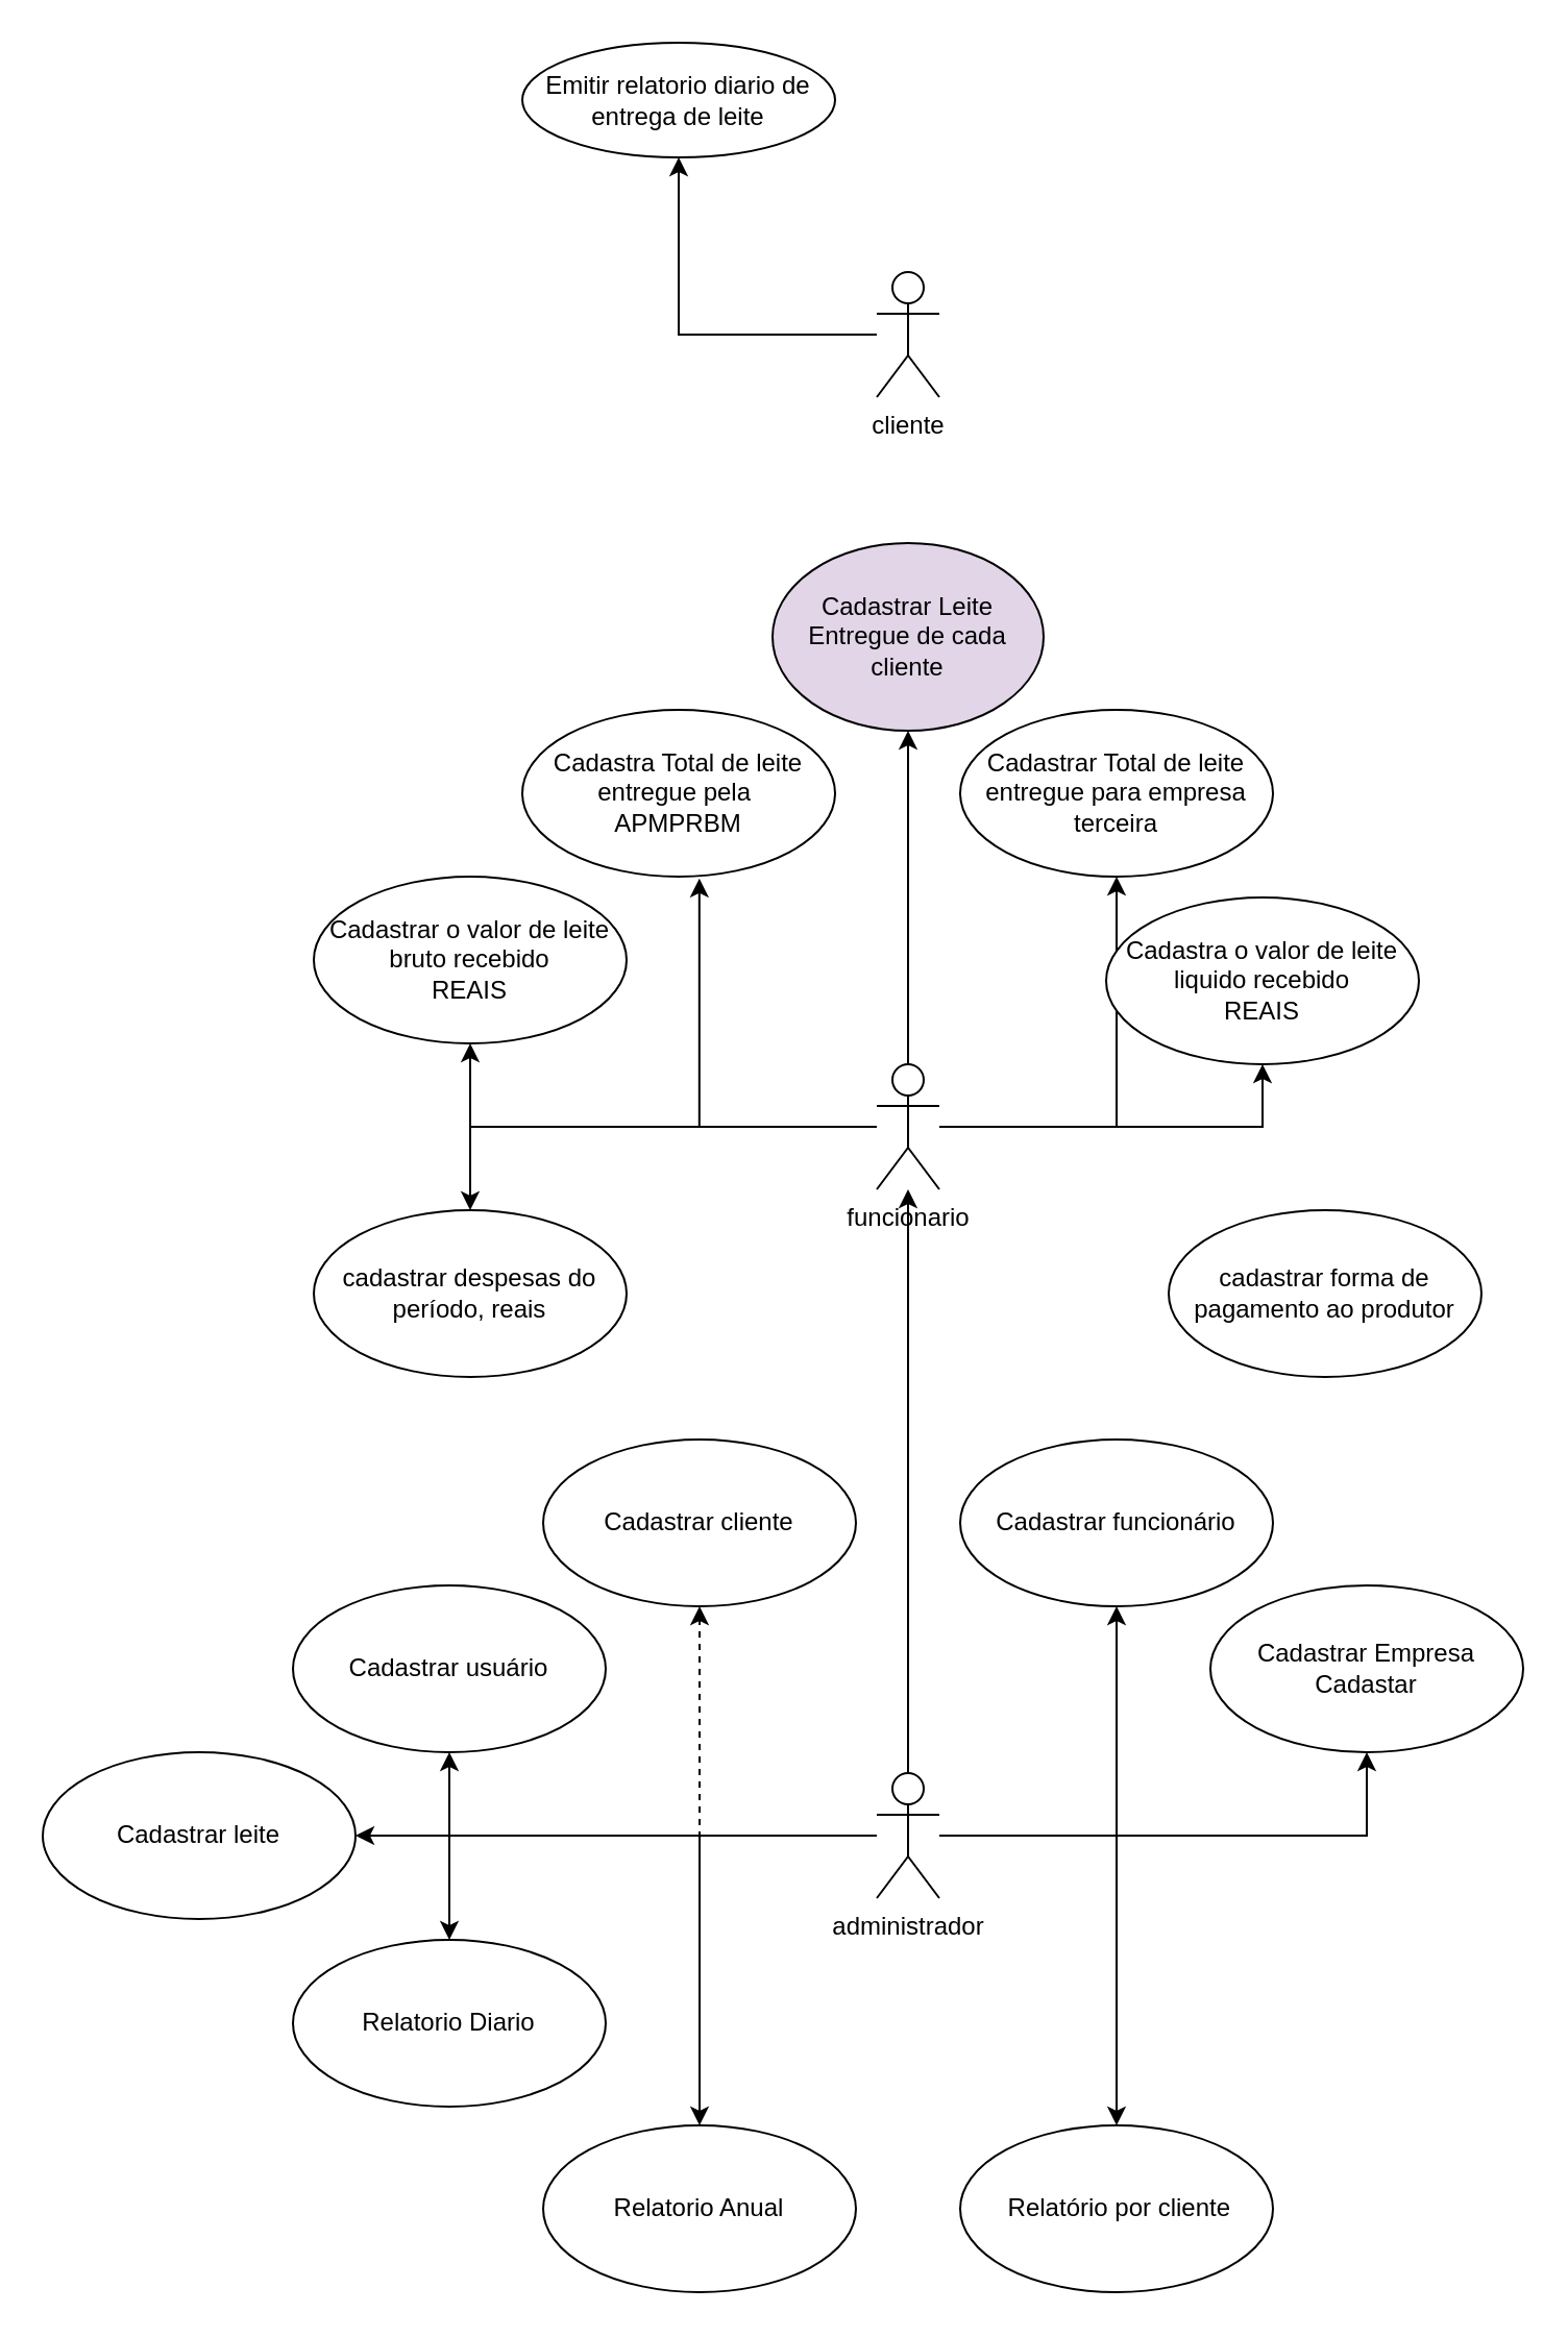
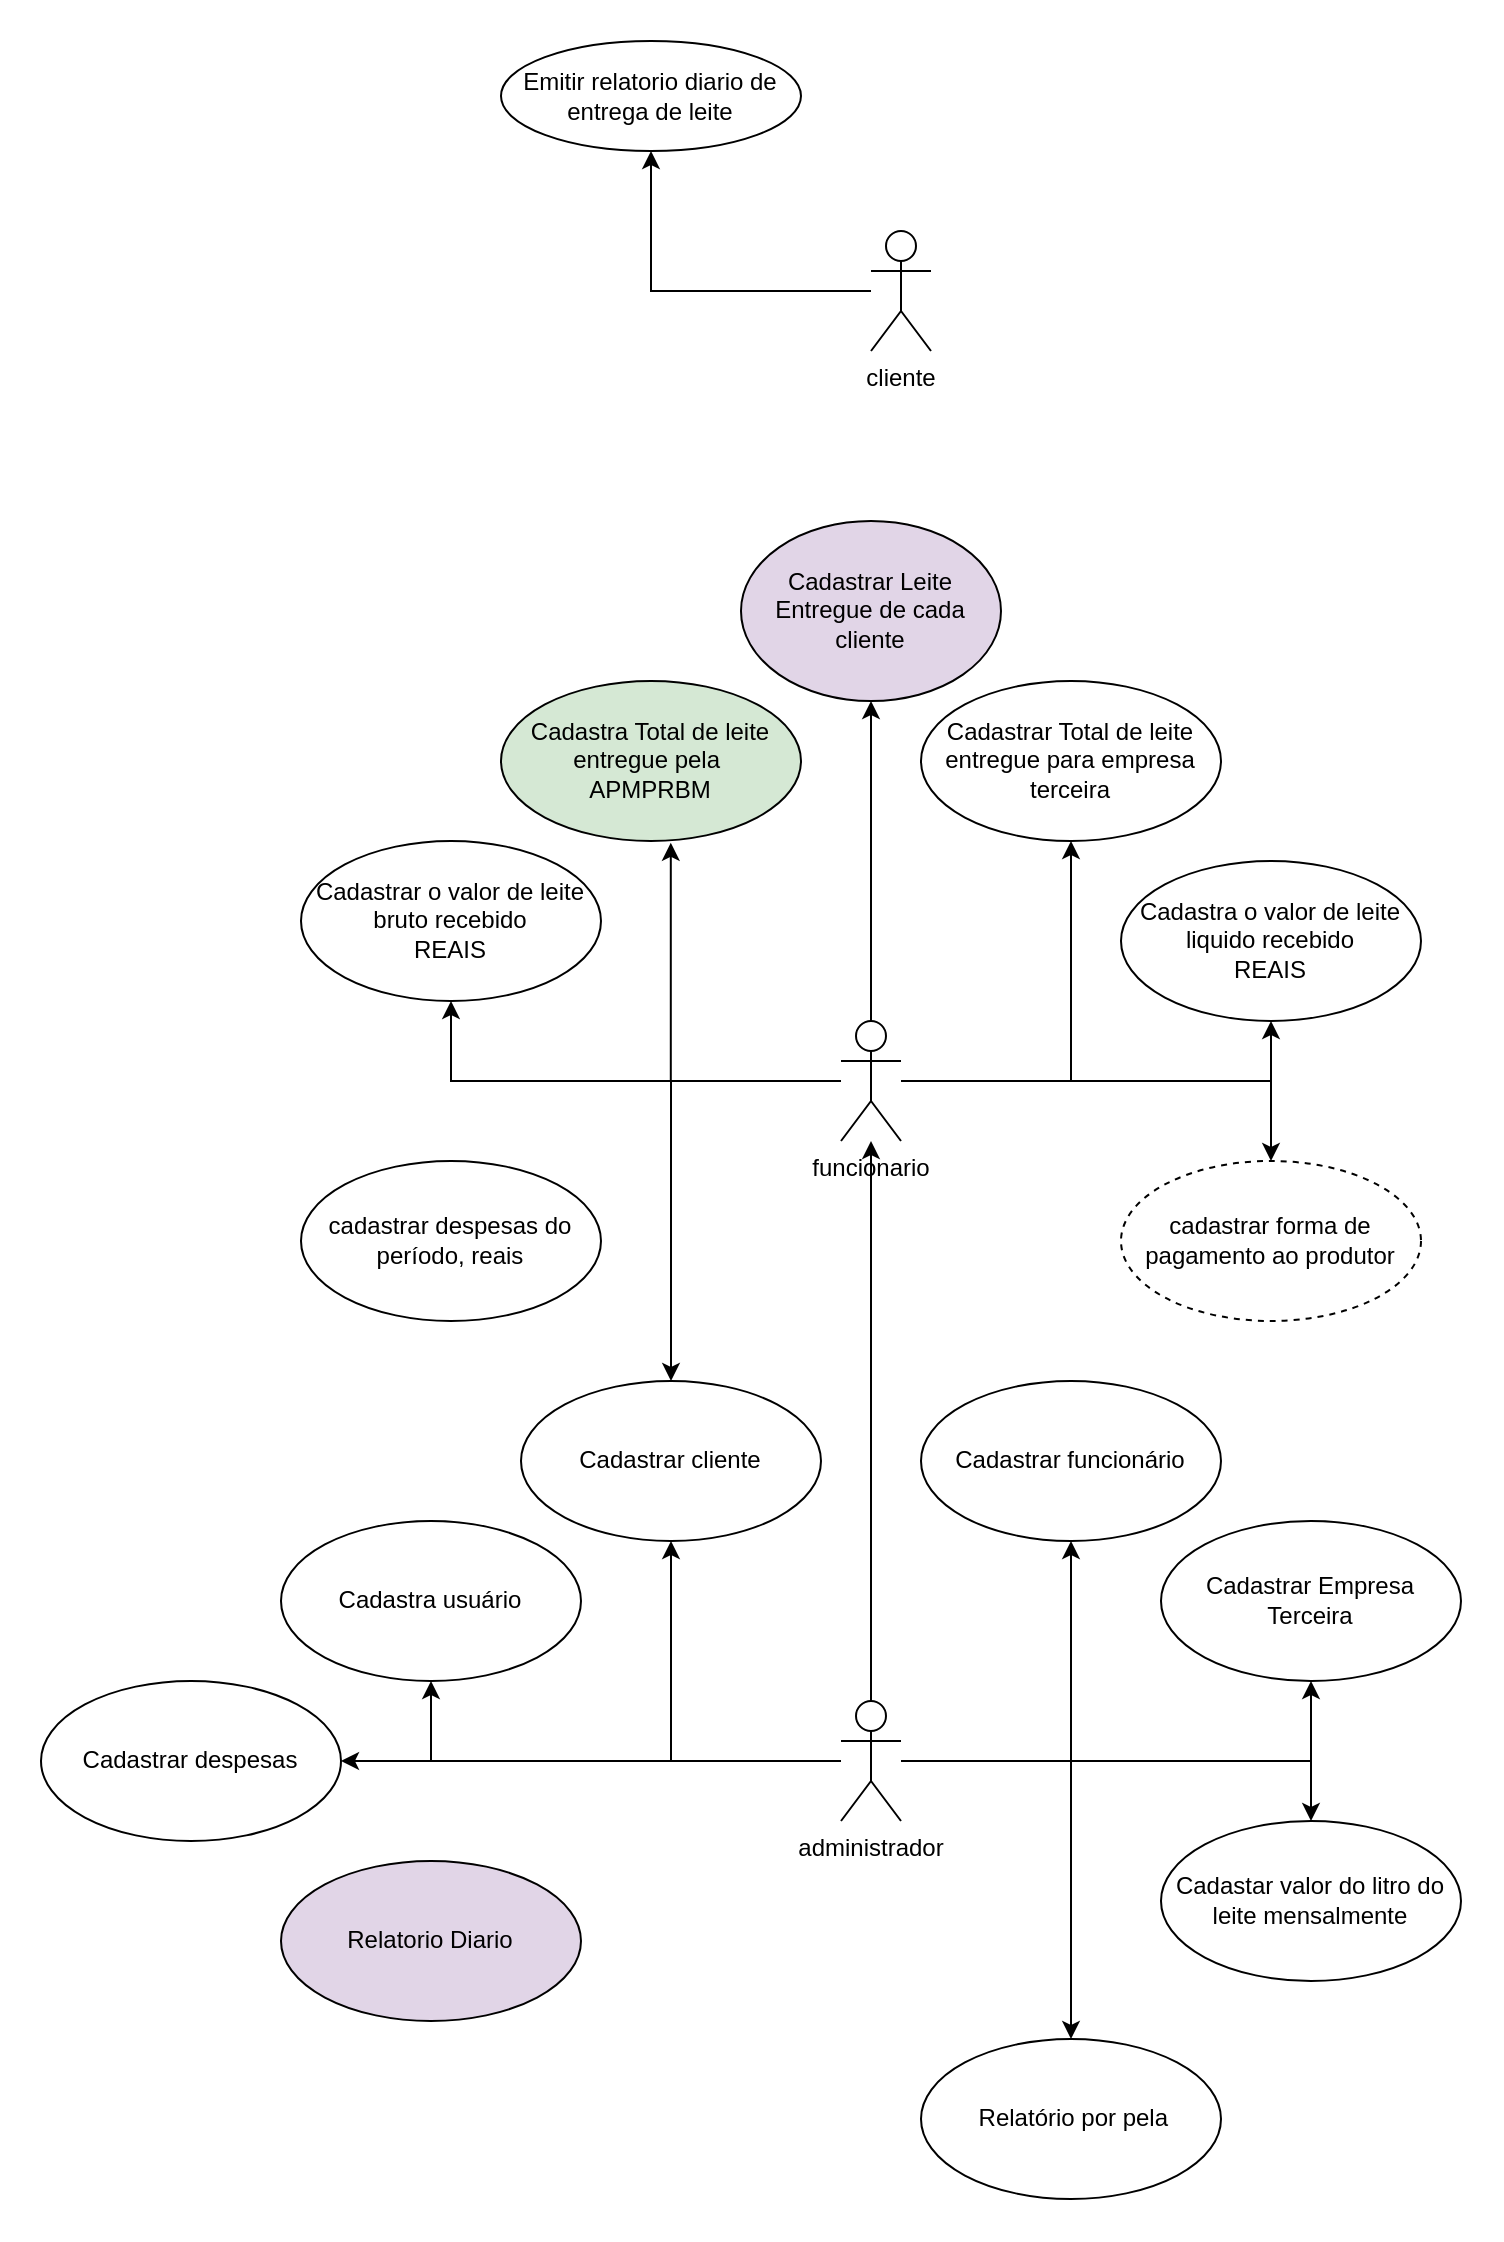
- <mxCell id="3" value="cliente" style="shape=umlActor;verticalLabelPosition=bottom;verticalAlign=top;html=1;outlineConnect=0;" vertex="1" parent="1"><mxGeometry x="420" y="130" width="30" height="60" as="geometry" /></mxCell>
+ <mxCell id="3" value="cliente" style="shape=umlActor;verticalLabelPosition=bottom;verticalAlign=top;html=1;outlineConnect=0;" vertex="1" parent="1"><mxGeometry x="435" y="115" width="30" height="60" as="geometry" /></mxCell>
- <mxCell id="25" value="Cadastra Total de leite entregue pela&amp;nbsp;&lt;br&gt;APMPRBM" style="ellipse;whiteSpace=wrap;html=1;" vertex="1" parent="1"><mxGeometry x="250" y="340" width="150" height="80" as="geometry" /></mxCell>
+ <mxCell id="25" value="Cadastra Total de leite entregue pela&amp;nbsp;&lt;br&gt;APMPRBM" style="ellipse;whiteSpace=wrap;html=1;fillColor=#d5e8d4;" vertex="1" parent="1"><mxGeometry x="250" y="340" width="150" height="80" as="geometry" /></mxCell>
- <mxCell id="27" value="Cadastra o valor de leite liquido recebido&lt;br&gt;REAIS" style="ellipse;whiteSpace=wrap;html=1;" vertex="1" parent="1"><mxGeometry x="530" y="430" width="150" height="80" as="geometry" /></mxCell>
+ <mxCell id="27" value="Cadastra o valor de leite liquido recebido&lt;br&gt;REAIS" style="ellipse;whiteSpace=wrap;html=1;" vertex="1" parent="1"><mxGeometry x="560" y="430" width="150" height="80" as="geometry" /></mxCell>
- <mxCell id="10" style="edgeStyle=orthogonalEdgeStyle;rounded=0;orthogonalLoop=1;jettySize=auto;html=1;" edge="1" parent="1" source="12" target="29"><mxGeometry relative="1" as="geometry" /></mxCell>
+ <mxCell id="10" style="edgeStyle=orthogonalEdgeStyle;rounded=0;orthogonalLoop=1;jettySize=auto;html=1;" edge="1" parent="1" source="12" target="33"><mxGeometry relative="1" as="geometry" /></mxCell>
+ <mxCell id="11" style="edgeStyle=orthogonalEdgeStyle;rounded=0;orthogonalLoop=1;jettySize=auto;html=1;" edge="1" parent="1" source="12" target="30"><mxGeometry relative="1" as="geometry" /></mxCell>
- <mxCell id="30" value="cadastrar forma de pagamento ao produtor" style="ellipse;whiteSpace=wrap;html=1;" vertex="1" parent="1"><mxGeometry x="560" y="580" width="150" height="80" as="geometry" /></mxCell>
+ <mxCell id="30" value="cadastrar forma de pagamento ao produtor" style="ellipse;whiteSpace=wrap;html=1;dashed=1;" vertex="1" parent="1"><mxGeometry x="560" y="580" width="150" height="80" as="geometry" /></mxCell>
- <mxCell id="31" value="Cadastrar usuário" style="ellipse;whiteSpace=wrap;html=1;" vertex="1" parent="1"><mxGeometry x="140" y="760" width="150" height="80" as="geometry" /></mxCell>
+ <mxCell id="31" value="Cadastra usuário" style="ellipse;whiteSpace=wrap;html=1;" vertex="1" parent="1"><mxGeometry x="140" y="760" width="150" height="80" as="geometry" /></mxCell>
- <mxCell id="34" value="Cadastrar Empresa Cadastar" style="ellipse;whiteSpace=wrap;html=1;" vertex="1" parent="1"><mxGeometry x="580" y="760" width="150" height="80" as="geometry" /></mxCell>
+ <mxCell id="34" value="Cadastrar Empresa Terceira" style="ellipse;whiteSpace=wrap;html=1;" vertex="1" parent="1"><mxGeometry x="580" y="760" width="150" height="80" as="geometry" /></mxCell>
- <mxCell id="15" style="edgeStyle=orthogonalEdgeStyle;rounded=0;orthogonalLoop=1;jettySize=auto;html=1;dashed=1;" edge="1" parent="1" source="23" target="33"><mxGeometry relative="1" as="geometry" /></mxCell>
+ <mxCell id="15" style="edgeStyle=orthogonalEdgeStyle;rounded=0;orthogonalLoop=1;jettySize=auto;html=1;" edge="1" parent="1" source="23" target="33"><mxGeometry relative="1" as="geometry" /></mxCell>
- <mxCell id="35" value="Cadastrar leite" style="ellipse;whiteSpace=wrap;html=1;" vertex="1" parent="1"><mxGeometry x="20" y="840" width="150" height="80" as="geometry" /></mxCell>
+ <mxCell id="35" value="Cadastrar despesas" style="ellipse;whiteSpace=wrap;html=1;" vertex="1" parent="1"><mxGeometry x="20" y="840" width="150" height="80" as="geometry" /></mxCell>
+ <mxCell id="21" style="edgeStyle=orthogonalEdgeStyle;rounded=0;orthogonalLoop=1;jettySize=auto;html=1;entryX=0.5;entryY=0;entryDx=0;entryDy=0;" edge="1" parent="1" source="23" target="39"><mxGeometry relative="1" as="geometry" /></mxCell>
- <mxCell id="19" style="edgeStyle=orthogonalEdgeStyle;rounded=0;orthogonalLoop=1;jettySize=auto;html=1;" edge="1" parent="1" source="23" target="36"><mxGeometry relative="1" as="geometry" /></mxCell>
- <mxCell id="20" style="edgeStyle=orthogonalEdgeStyle;rounded=0;orthogonalLoop=1;jettySize=auto;html=1;entryX=0.5;entryY=0;entryDx=0;entryDy=0;" edge="1" parent="1" source="23" target="37"><mxGeometry relative="1" as="geometry" /></mxCell>
+ <mxCell id="39" value="Cadastar valor do litro do leite mensalmente" style="ellipse;whiteSpace=wrap;html=1;" vertex="1" parent="1"><mxGeometry x="580" y="910" width="150" height="80" as="geometry" /></mxCell>
- <mxCell id="36" value="Relatorio Diario" style="ellipse;whiteSpace=wrap;html=1;" vertex="1" parent="1"><mxGeometry x="140" y="930" width="150" height="80" as="geometry" /></mxCell>
+ <mxCell id="36" value="Relatorio Diario" style="ellipse;whiteSpace=wrap;html=1;fillColor=#e1d5e7;" vertex="1" parent="1"><mxGeometry x="140" y="930" width="150" height="80" as="geometry" /></mxCell>
- <mxCell id="37" value="Relatorio Anual" style="ellipse;whiteSpace=wrap;html=1;" vertex="1" parent="1"><mxGeometry x="260" y="1019" width="150" height="80" as="geometry" /></mxCell>
- <mxCell id="38" value="&amp;nbsp;Relatório por cliente" style="ellipse;whiteSpace=wrap;html=1;" vertex="1" parent="1"><mxGeometry x="460" y="1019" width="150" height="80" as="geometry" /></mxCell>
+ <mxCell id="38" value="&amp;nbsp;Relatório por pela" style="ellipse;whiteSpace=wrap;html=1;" vertex="1" parent="1"><mxGeometry x="460" y="1019" width="150" height="80" as="geometry" /></mxCell>
